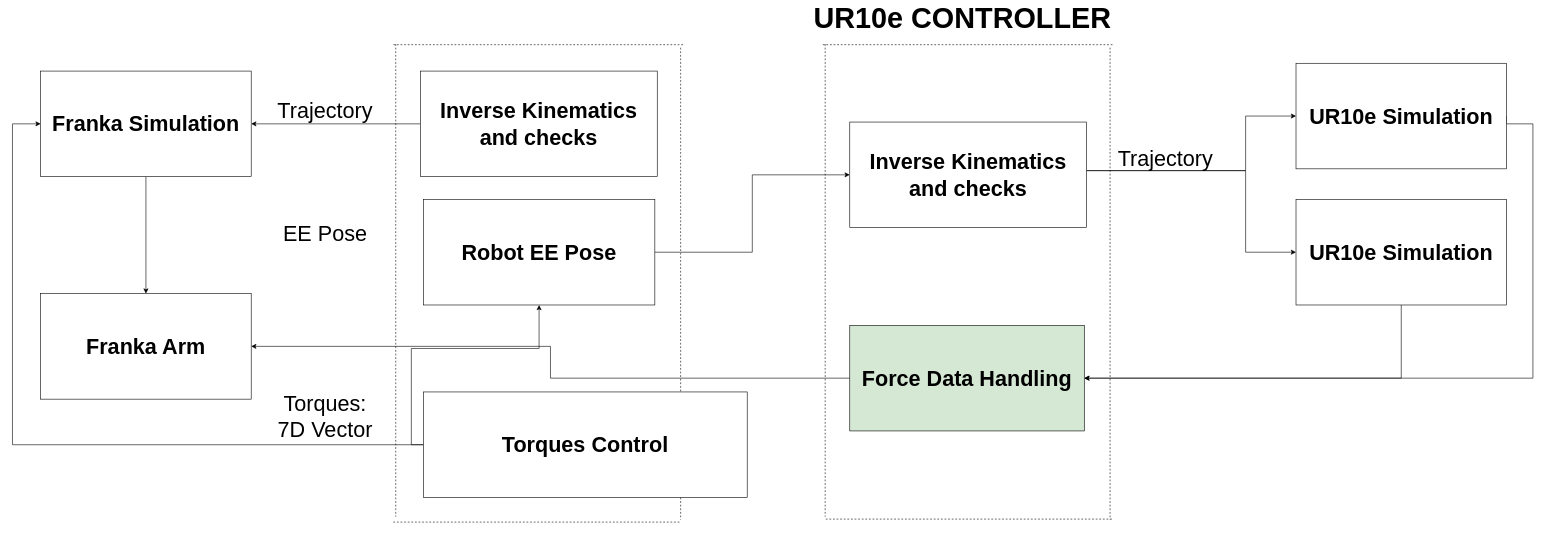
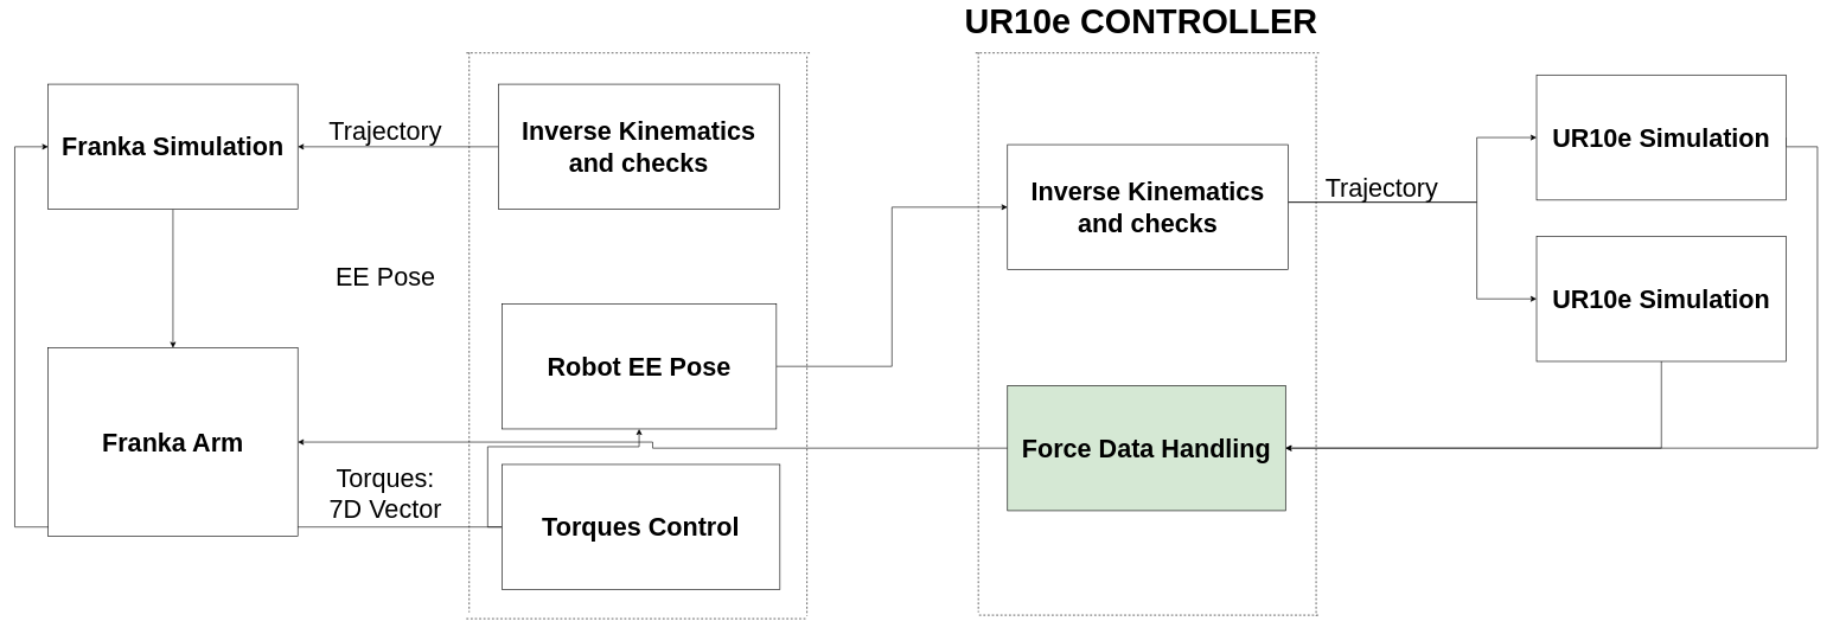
- <mxCell id="5" value="&lt;span style=&quot;font-size: 36px&quot;&gt;&lt;b&gt;Robot EE Pose&lt;/b&gt;&lt;br&gt;&lt;/span&gt;" style="rounded=0;whiteSpace=wrap;html=1;" parent="1" vertex="1"><mxGeometry x="705" y="332" width="386" height="176" as="geometry" /></mxCell>
+ <mxCell id="5" value="&lt;span style=&quot;font-size: 36px&quot;&gt;&lt;b&gt;Robot EE Pose&lt;/b&gt;&lt;br&gt;&lt;/span&gt;" style="rounded=0;whiteSpace=wrap;html=1;" parent="1" vertex="1"><mxGeometry x="705" y="427" width="386" height="176" as="geometry" /></mxCell>
- <mxCell id="19" value="&lt;span style=&quot;font-size: 36px&quot;&gt;&lt;b&gt;Franka Arm&lt;/b&gt;&lt;br&gt;&lt;/span&gt;" style="rounded=0;whiteSpace=wrap;html=1;" vertex="1" parent="1"><mxGeometry x="67" y="489" width="351" height="176" as="geometry" /></mxCell>
+ <mxCell id="19" value="&lt;span style=&quot;font-size: 36px&quot;&gt;&lt;b&gt;Franka Arm&lt;/b&gt;&lt;br&gt;&lt;/span&gt;" style="rounded=0;whiteSpace=wrap;html=1;" vertex="1" parent="1"><mxGeometry x="67" y="489" width="351" height="265" as="geometry" /></mxCell>
- <mxCell id="18" value="&lt;span style=&quot;font-size: 36px&quot;&gt;&lt;b&gt;Torques Control&lt;/b&gt;&lt;br&gt;&lt;/span&gt;" style="rounded=0;whiteSpace=wrap;html=1;" vertex="1" parent="1"><mxGeometry x="705" y="653" width="540" height="176" as="geometry" /></mxCell>
+ <mxCell id="18" value="&lt;span style=&quot;font-size: 36px&quot;&gt;&lt;b&gt;Torques Control&lt;/b&gt;&lt;br&gt;&lt;/span&gt;" style="rounded=0;whiteSpace=wrap;html=1;" vertex="1" parent="1"><mxGeometry x="705" y="653" width="391" height="176" as="geometry" /></mxCell>
